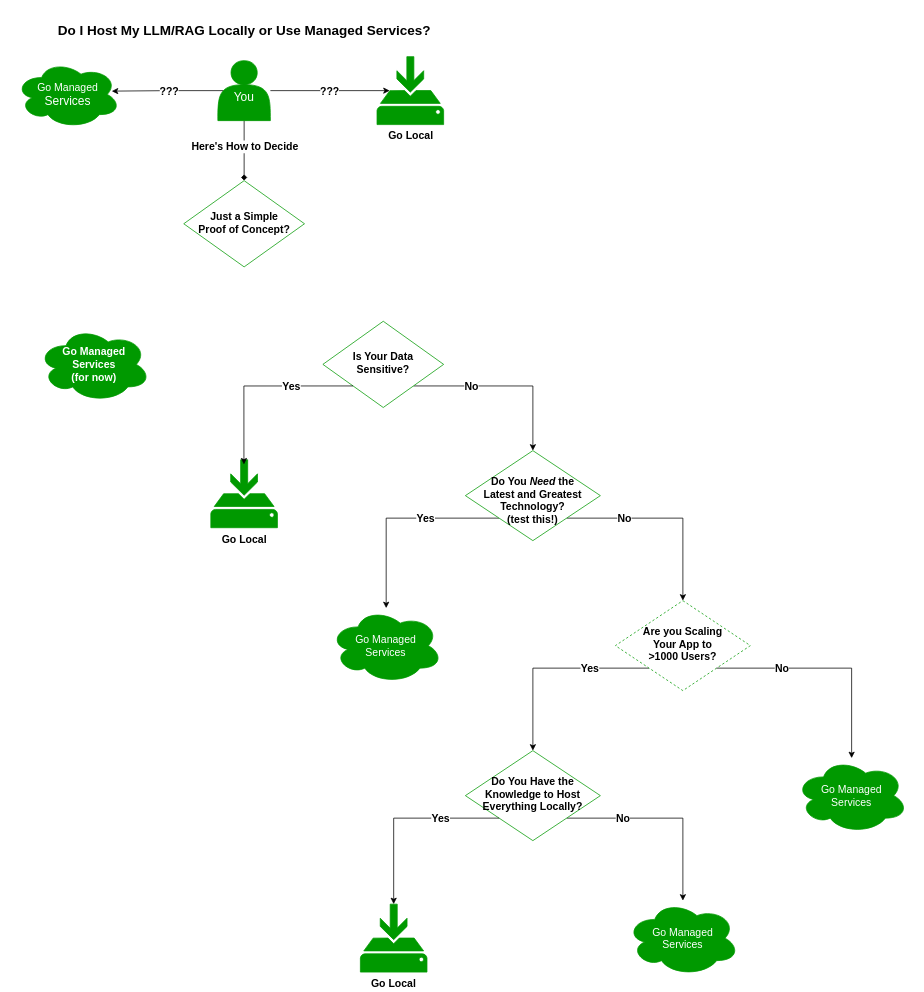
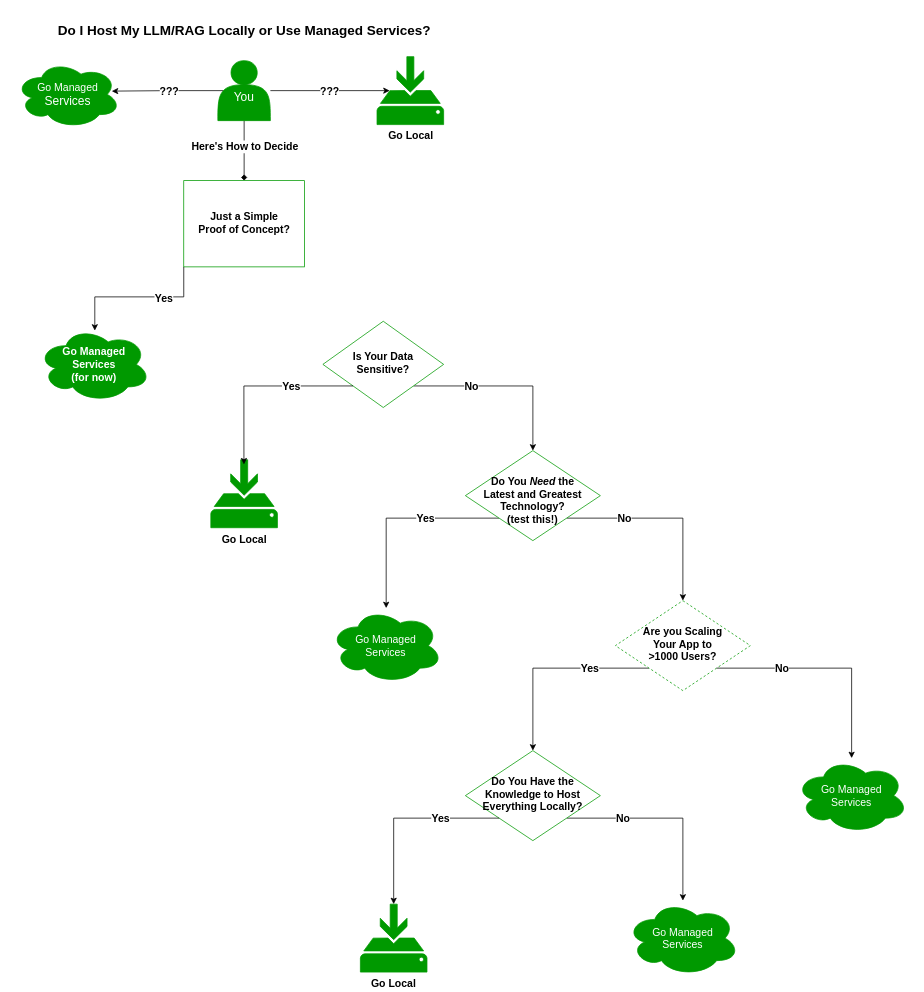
- <mxCell id="10" value="&lt;span style=&quot;font-size: 14px;&quot;&gt;&lt;b&gt;Just a Simple&lt;/b&gt;&lt;/span&gt;&lt;div&gt;&lt;span style=&quot;font-size: 14px; background-color: initial;&quot;&gt;&lt;b&gt;Proof of Concept?&lt;/b&gt;&lt;/span&gt;&lt;/div&gt;" style="rhombus;whiteSpace=wrap;html=1;shadow=0;fontFamily=Helvetica;fontSize=12;align=center;strokeWidth=1;spacing=6;spacingTop=-4;strokeColor=#009900;fillColor=#FFFFFF;" vertex="1" parent="1"><mxGeometry x="244.5" y="240" width="161" height="115" as="geometry" /></mxCell>
+ <mxCell id="10" value="&lt;span style=&quot;font-size: 14px;&quot;&gt;&lt;b&gt;Just a Simple&lt;/b&gt;&lt;/span&gt;&lt;div&gt;&lt;span style=&quot;font-size: 14px; background-color: initial;&quot;&gt;&lt;b&gt;Proof of Concept?&lt;/b&gt;&lt;/span&gt;&lt;/div&gt;" style="whiteSpace=wrap;html=1;shadow=0;fontFamily=Helvetica;fontSize=12;align=center;strokeWidth=1;spacing=6;spacingTop=-4;strokeColor=#009900;fillColor=#FFFFFF;rounded=0;" vertex="1" parent="1"><mxGeometry x="244.5" y="240" width="161" height="115" as="geometry" /></mxCell>
+ <mxCell id="12" style="edgeStyle=orthogonalEdgeStyle;rounded=0;orthogonalLoop=1;jettySize=auto;html=1;exitX=0;exitY=1;exitDx=0;exitDy=0;entryX=0.506;entryY=0.05;entryDx=0;entryDy=0;entryPerimeter=0;" edge="1" parent="1" source="10" target="11"><mxGeometry relative="1" as="geometry" /></mxCell>
+ <mxCell id="13" value="&lt;font style=&quot;font-size: 14px;&quot;&gt;&lt;b&gt;Yes&lt;/b&gt;&lt;/font&gt;" style="edgeLabel;html=1;align=center;verticalAlign=middle;resizable=0;points=[];" vertex="1" connectable="0" parent="12"><mxGeometry x="-0.178" relative="1" as="geometry"><mxPoint x="17" y="1" as="offset" /></mxGeometry></mxCell>
